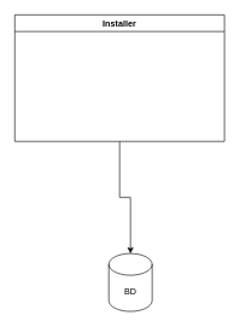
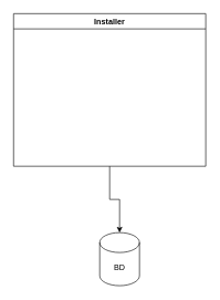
- <mxCell id="3" value="Installer" style="swimlane;whiteSpace=wrap;html=1;startSize=23;" vertex="1" parent="1"><mxGeometry x="20" y="20" width="290" height="175" as="geometry" /></mxCell>
+ <mxCell id="3" value="Installer" style="swimlane;whiteSpace=wrap;html=1;startSize=23;" vertex="1" parent="1"><mxGeometry x="20" y="20" width="290" height="230" as="geometry" /></mxCell>
